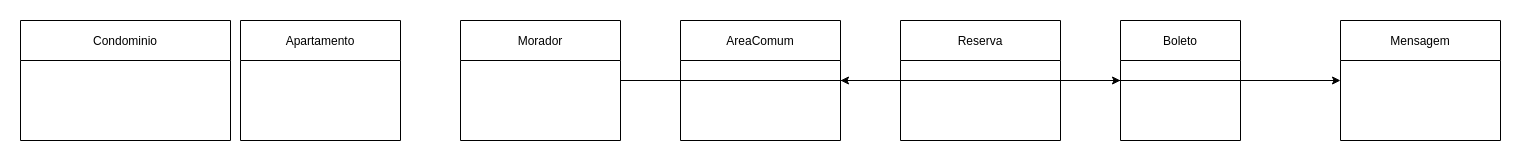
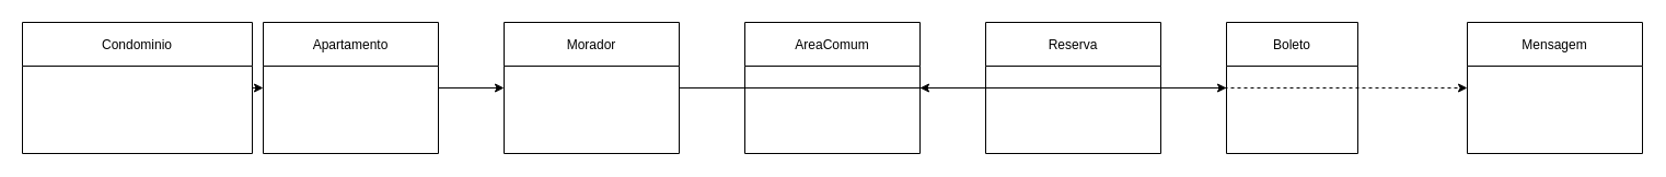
+ <mxCell id="9" style="edgeStyle=orthogonalEdgeStyle" edge="1" parent="1" source="2" target="3"><mxGeometry relative="1" as="geometry" /></mxCell>
+ <mxCell id="10" style="edgeStyle=orthogonalEdgeStyle" edge="1" parent="1" source="3" target="4"><mxGeometry relative="1" as="geometry" /></mxCell>
- <mxCell id="12" style="edgeStyle=orthogonalEdgeStyle" edge="1" parent="1" source="4" target="8"><mxGeometry relative="1" as="geometry" /></mxCell>
+ <mxCell id="12" style="edgeStyle=orthogonalEdgeStyle;dashed=1;" edge="1" parent="1" source="4" target="8"><mxGeometry relative="1" as="geometry" /></mxCell>
